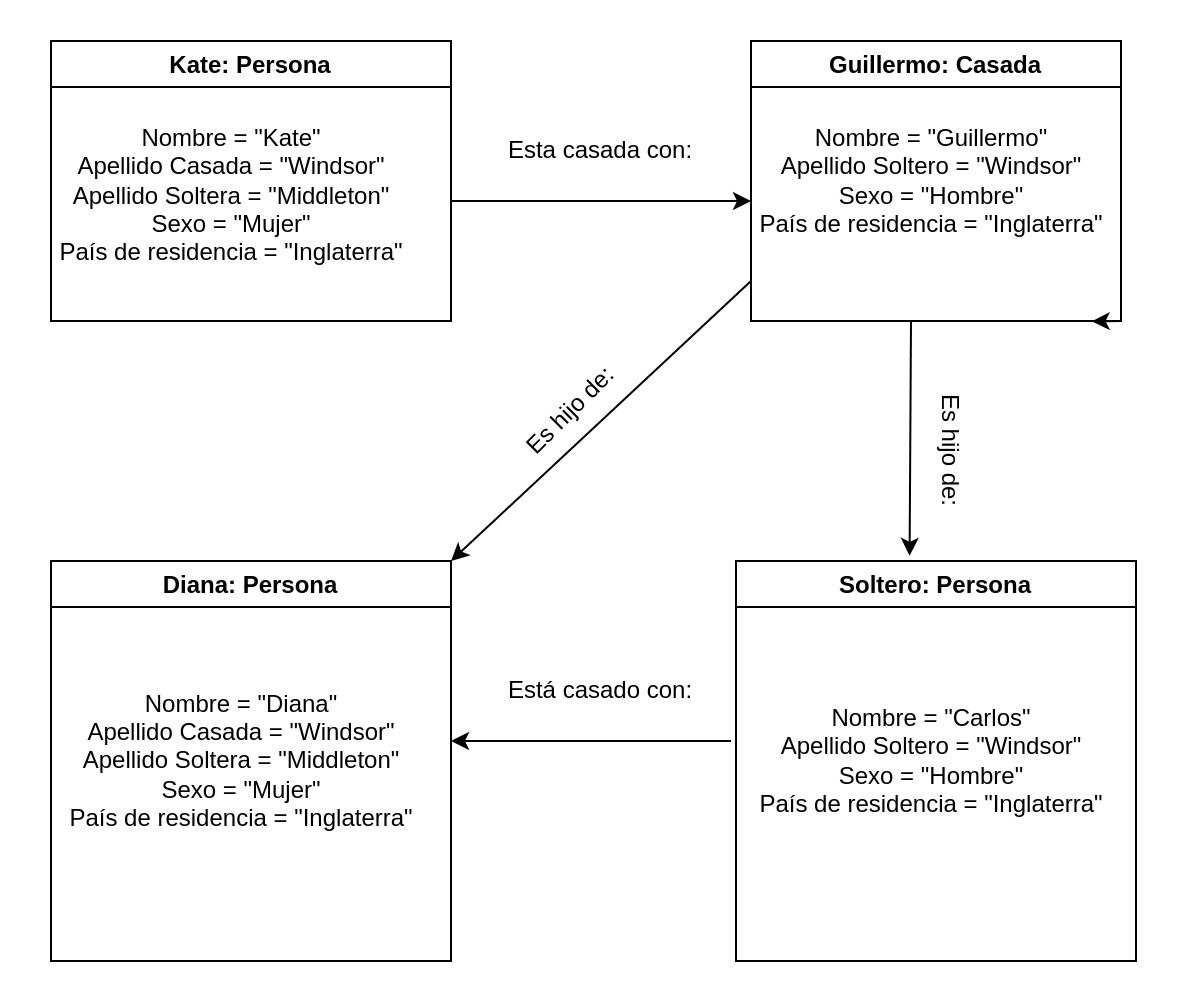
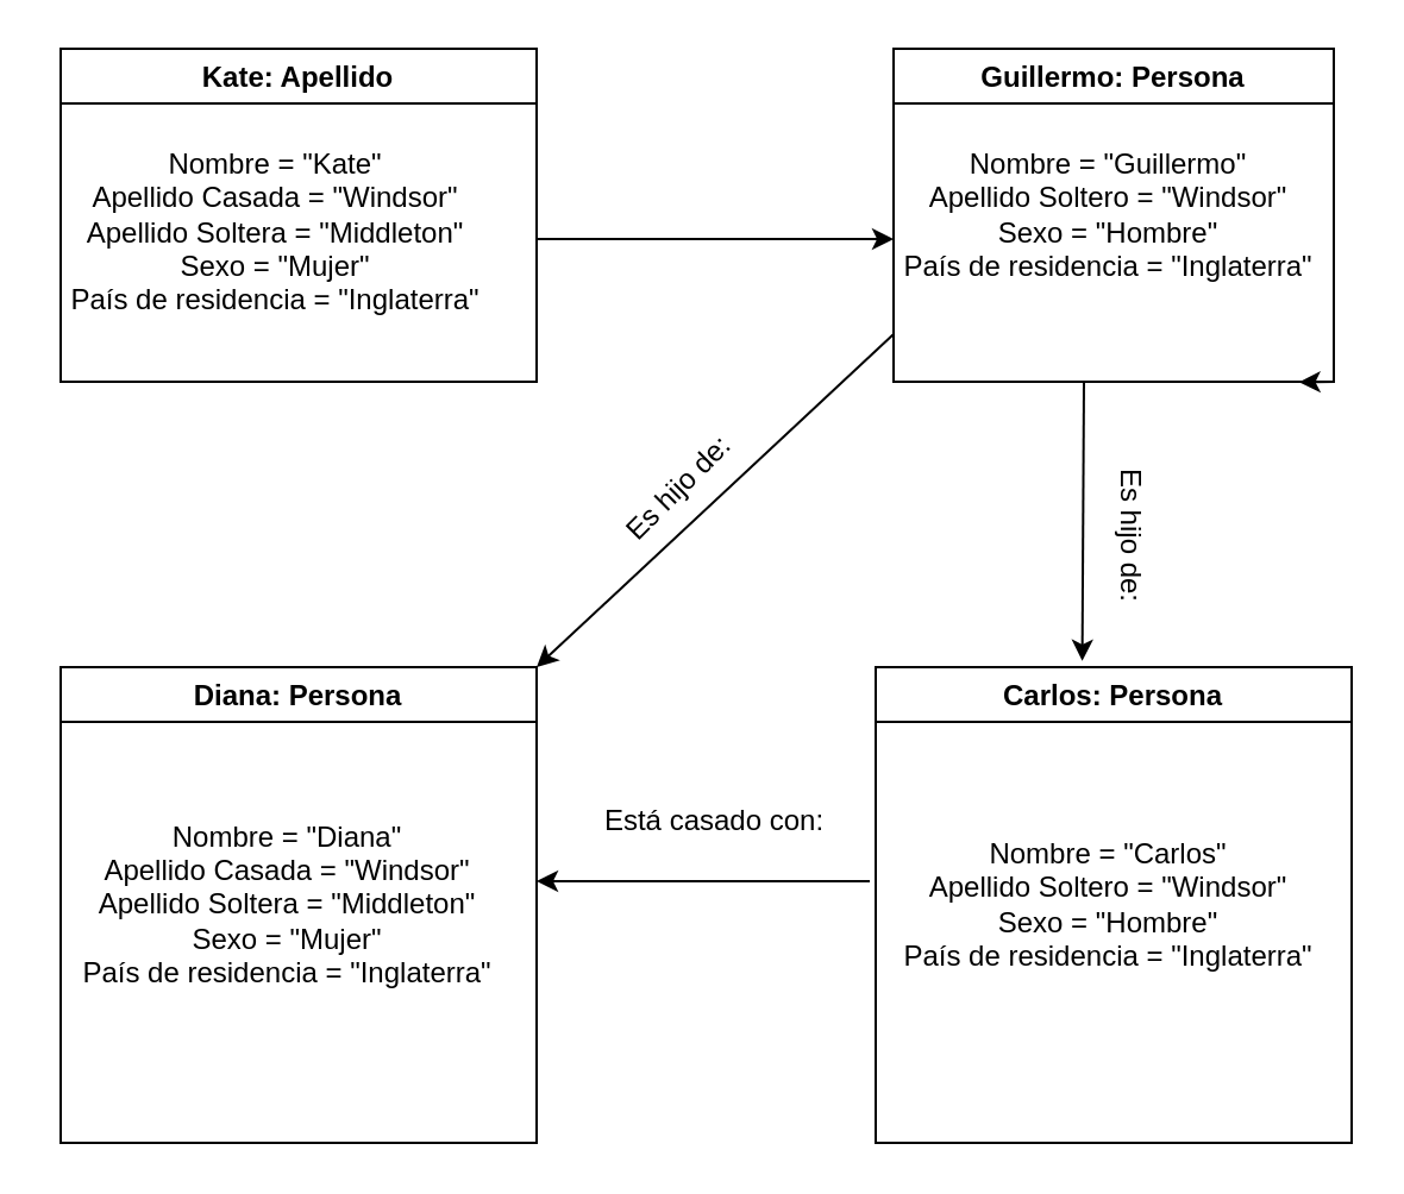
- <mxCell id="2" value="Kate: Persona" style="swimlane;" parent="1" vertex="1"><mxGeometry x="25" y="20" width="200" height="140" as="geometry" /></mxCell>
+ <mxCell id="2" value="Kate: Apellido" style="swimlane;" parent="1" vertex="1"><mxGeometry x="25" y="20" width="200" height="140" as="geometry" /></mxCell>
- <mxCell id="5" value="Guillermo: Casada" style="swimlane;" vertex="1" parent="1"><mxGeometry x="375" y="20" width="185" height="140" as="geometry" /></mxCell>
+ <mxCell id="5" value="Guillermo: Persona" style="swimlane;" vertex="1" parent="1"><mxGeometry x="375" y="20" width="185" height="140" as="geometry" /></mxCell>
- <mxCell id="8" value="Esta casada con:" style="text;html=1;strokeColor=none;fillColor=none;align=center;verticalAlign=middle;whiteSpace=wrap;rounded=0;" vertex="1" parent="1"><mxGeometry x="245" y="60" width="110" height="30" as="geometry" /></mxCell>
- <mxCell id="11" value="Soltero: Persona" style="swimlane;" vertex="1" parent="1"><mxGeometry x="367.5" y="280" width="200" height="200" as="geometry" /></mxCell>
+ <mxCell id="11" value="Carlos: Persona" style="swimlane;" vertex="1" parent="1"><mxGeometry x="367.5" y="280" width="200" height="200" as="geometry" /></mxCell>
